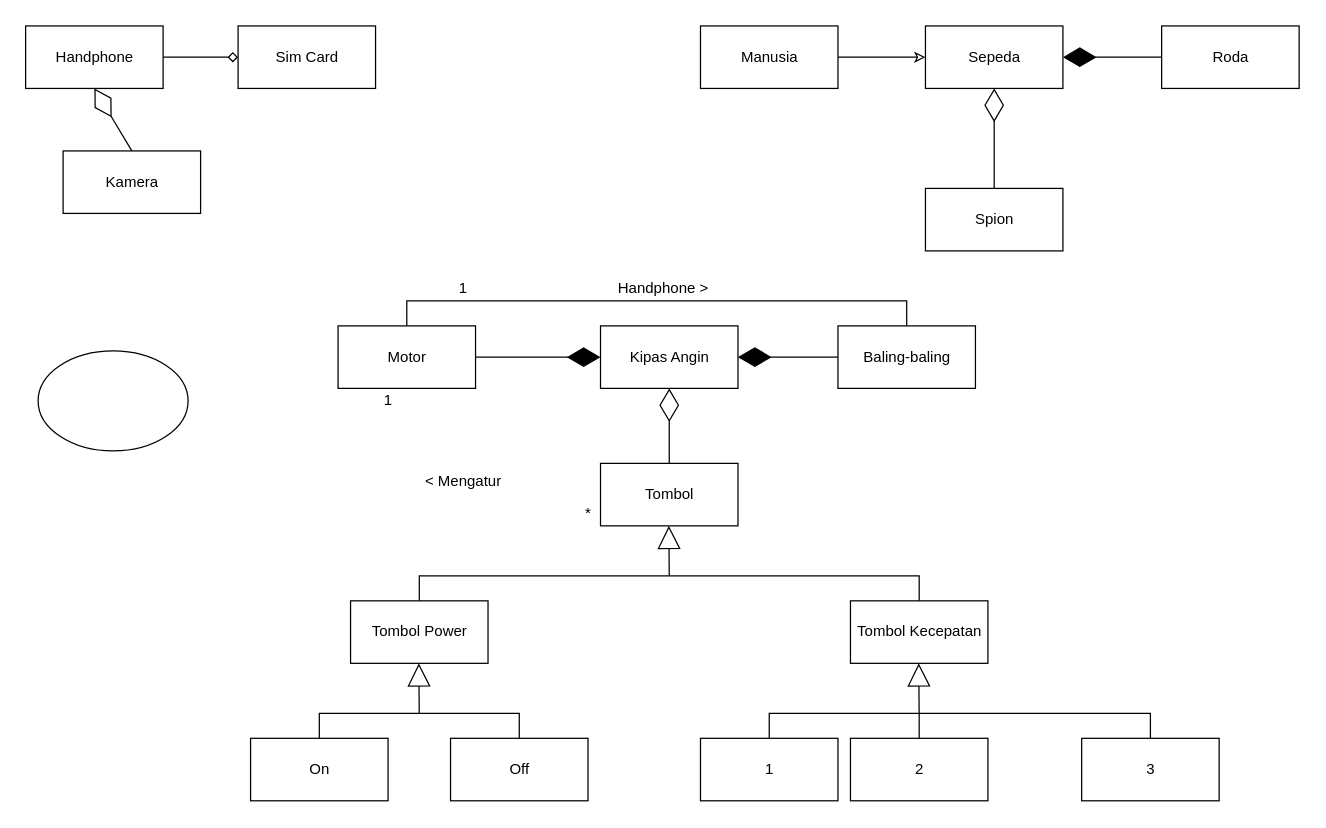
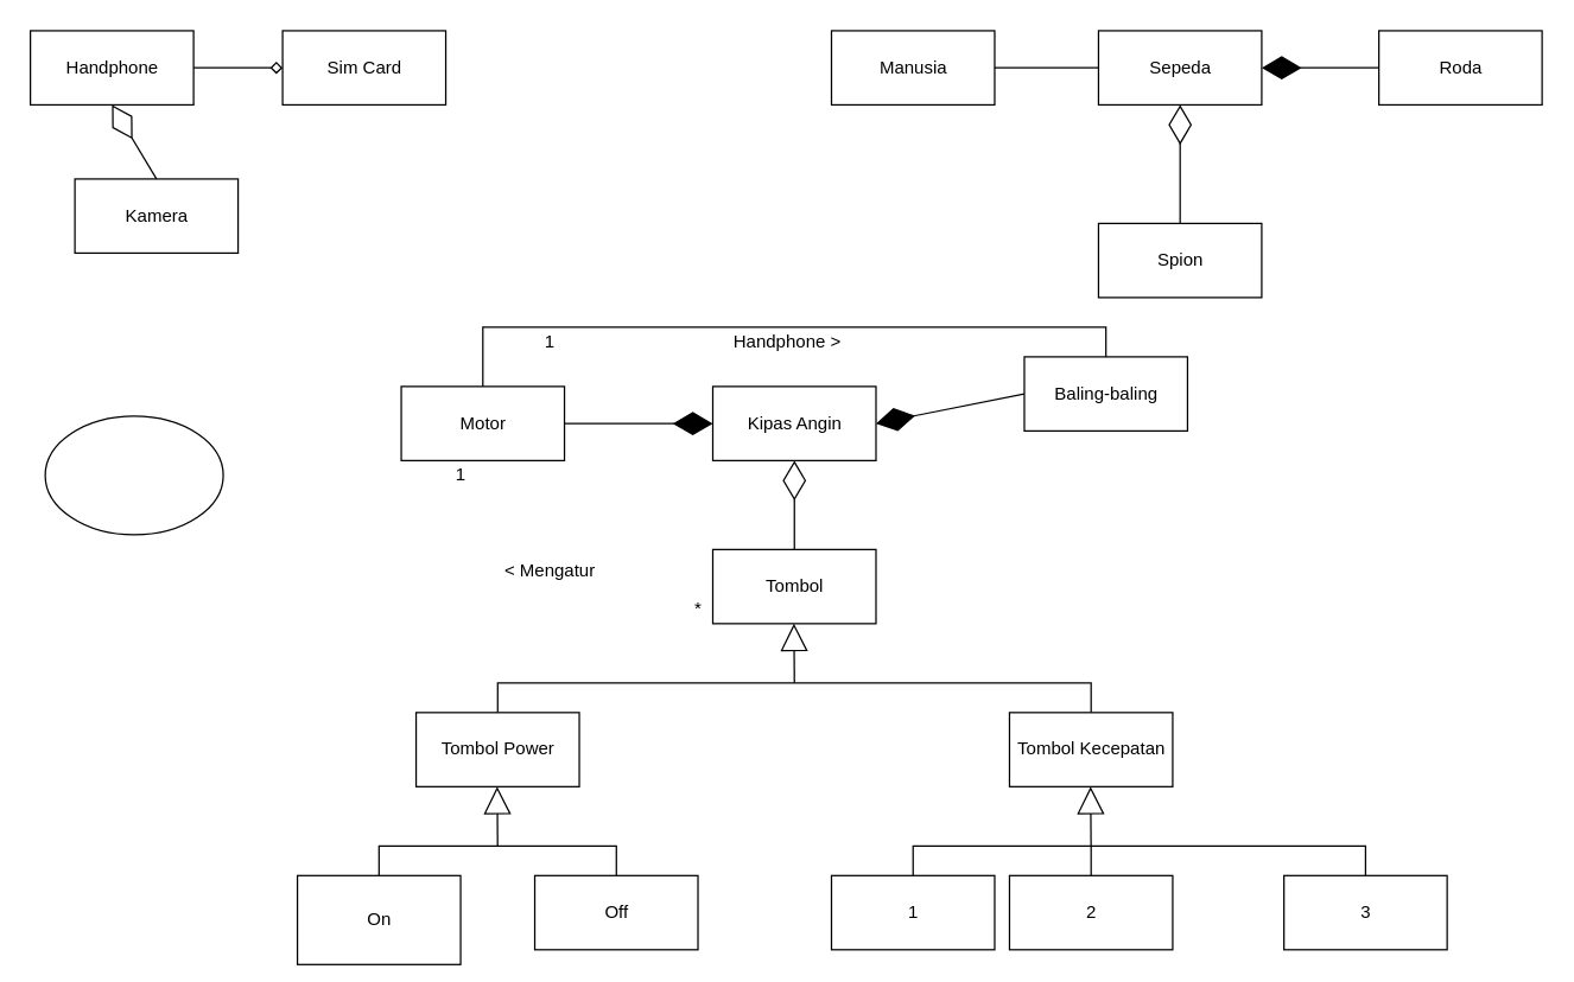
- <mxCell id="5" style="edgeStyle=orthogonalEdgeStyle;rounded=0;orthogonalLoop=1;jettySize=auto;html=1;entryX=0;entryY=0.5;entryDx=0;entryDy=0;endArrow=classic;endFill=0;" parent="1" source="6" target="2" edge="1"><mxGeometry relative="1" as="geometry" /></mxCell>
+ <mxCell id="5" style="edgeStyle=orthogonalEdgeStyle;rounded=0;orthogonalLoop=1;jettySize=auto;html=1;entryX=0;entryY=0.5;entryDx=0;entryDy=0;endArrow=none;endFill=0;" parent="1" source="6" target="2" edge="1"><mxGeometry relative="1" as="geometry" /></mxCell>
- <mxCell id="10" value="Baling-baling" style="html=1;" parent="1" vertex="1"><mxGeometry x="670" y="260" width="110" height="50" as="geometry" /></mxCell>
+ <mxCell id="10" value="Baling-baling" style="html=1;" parent="1" vertex="1"><mxGeometry x="690" y="240" width="110" height="50" as="geometry" /></mxCell>
- <mxCell id="16" value="On" style="html=1;" parent="1" vertex="1"><mxGeometry x="200" y="590" width="110" height="50" as="geometry" /></mxCell>
+ <mxCell id="16" value="On" style="html=1;" parent="1" vertex="1"><mxGeometry x="200" y="590" width="110" height="60" as="geometry" /></mxCell>
